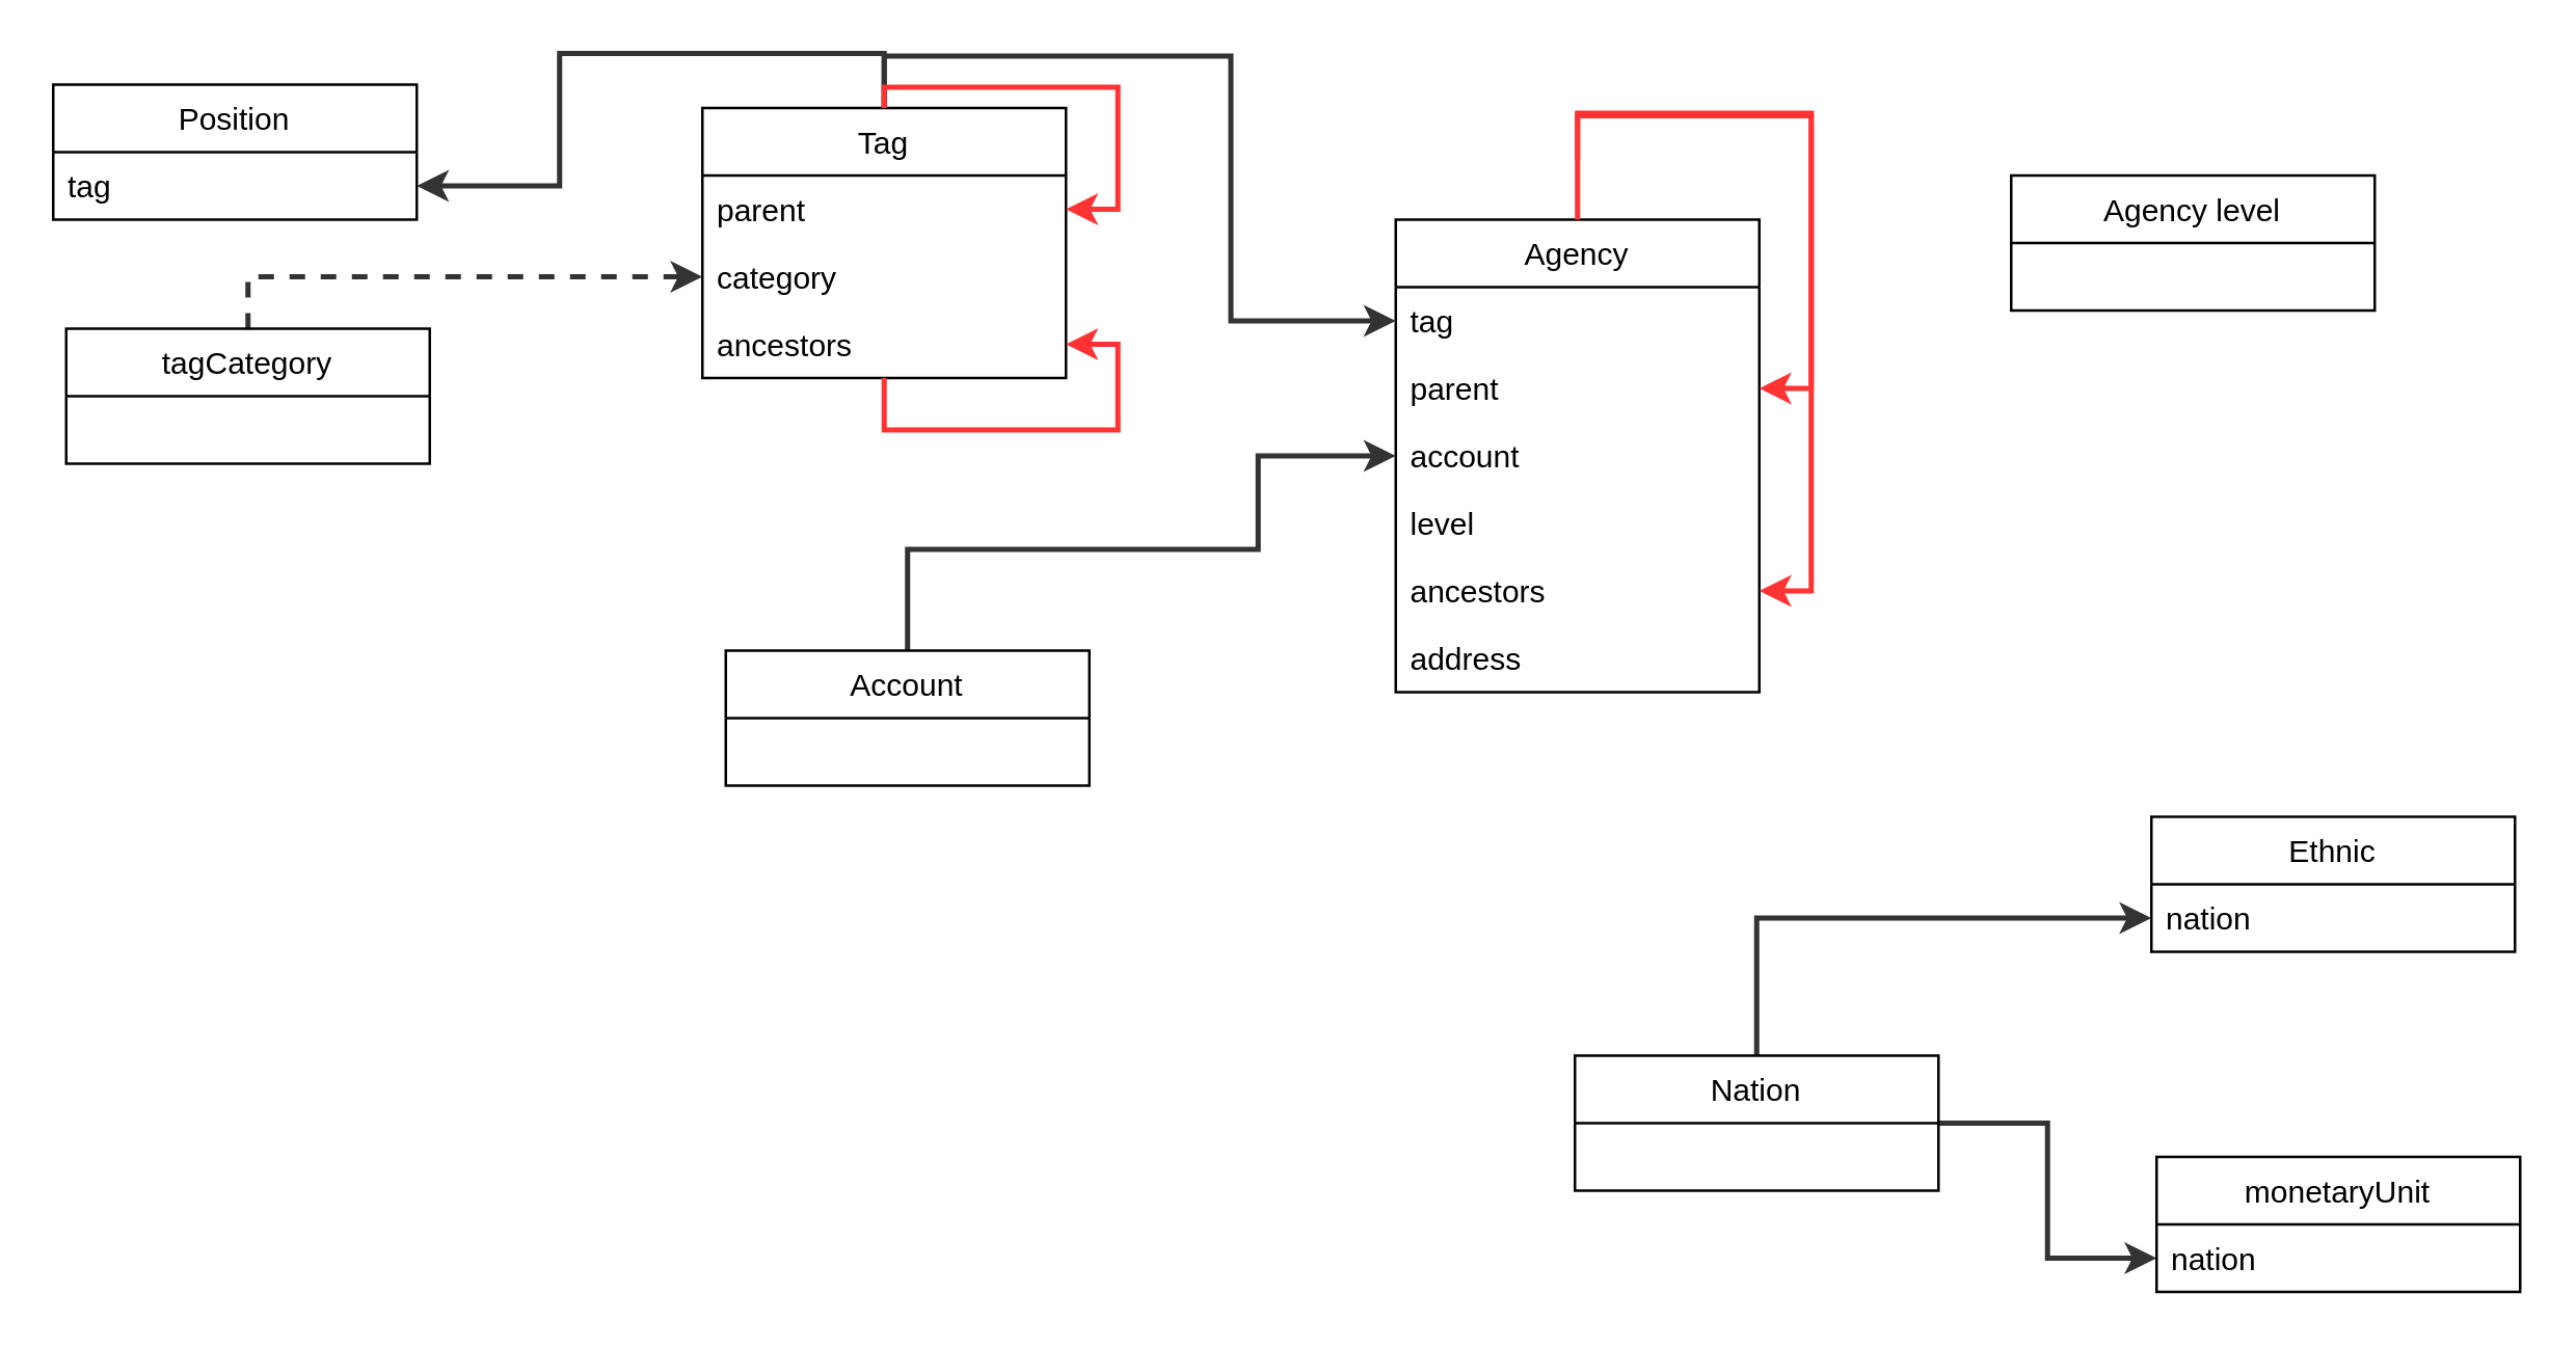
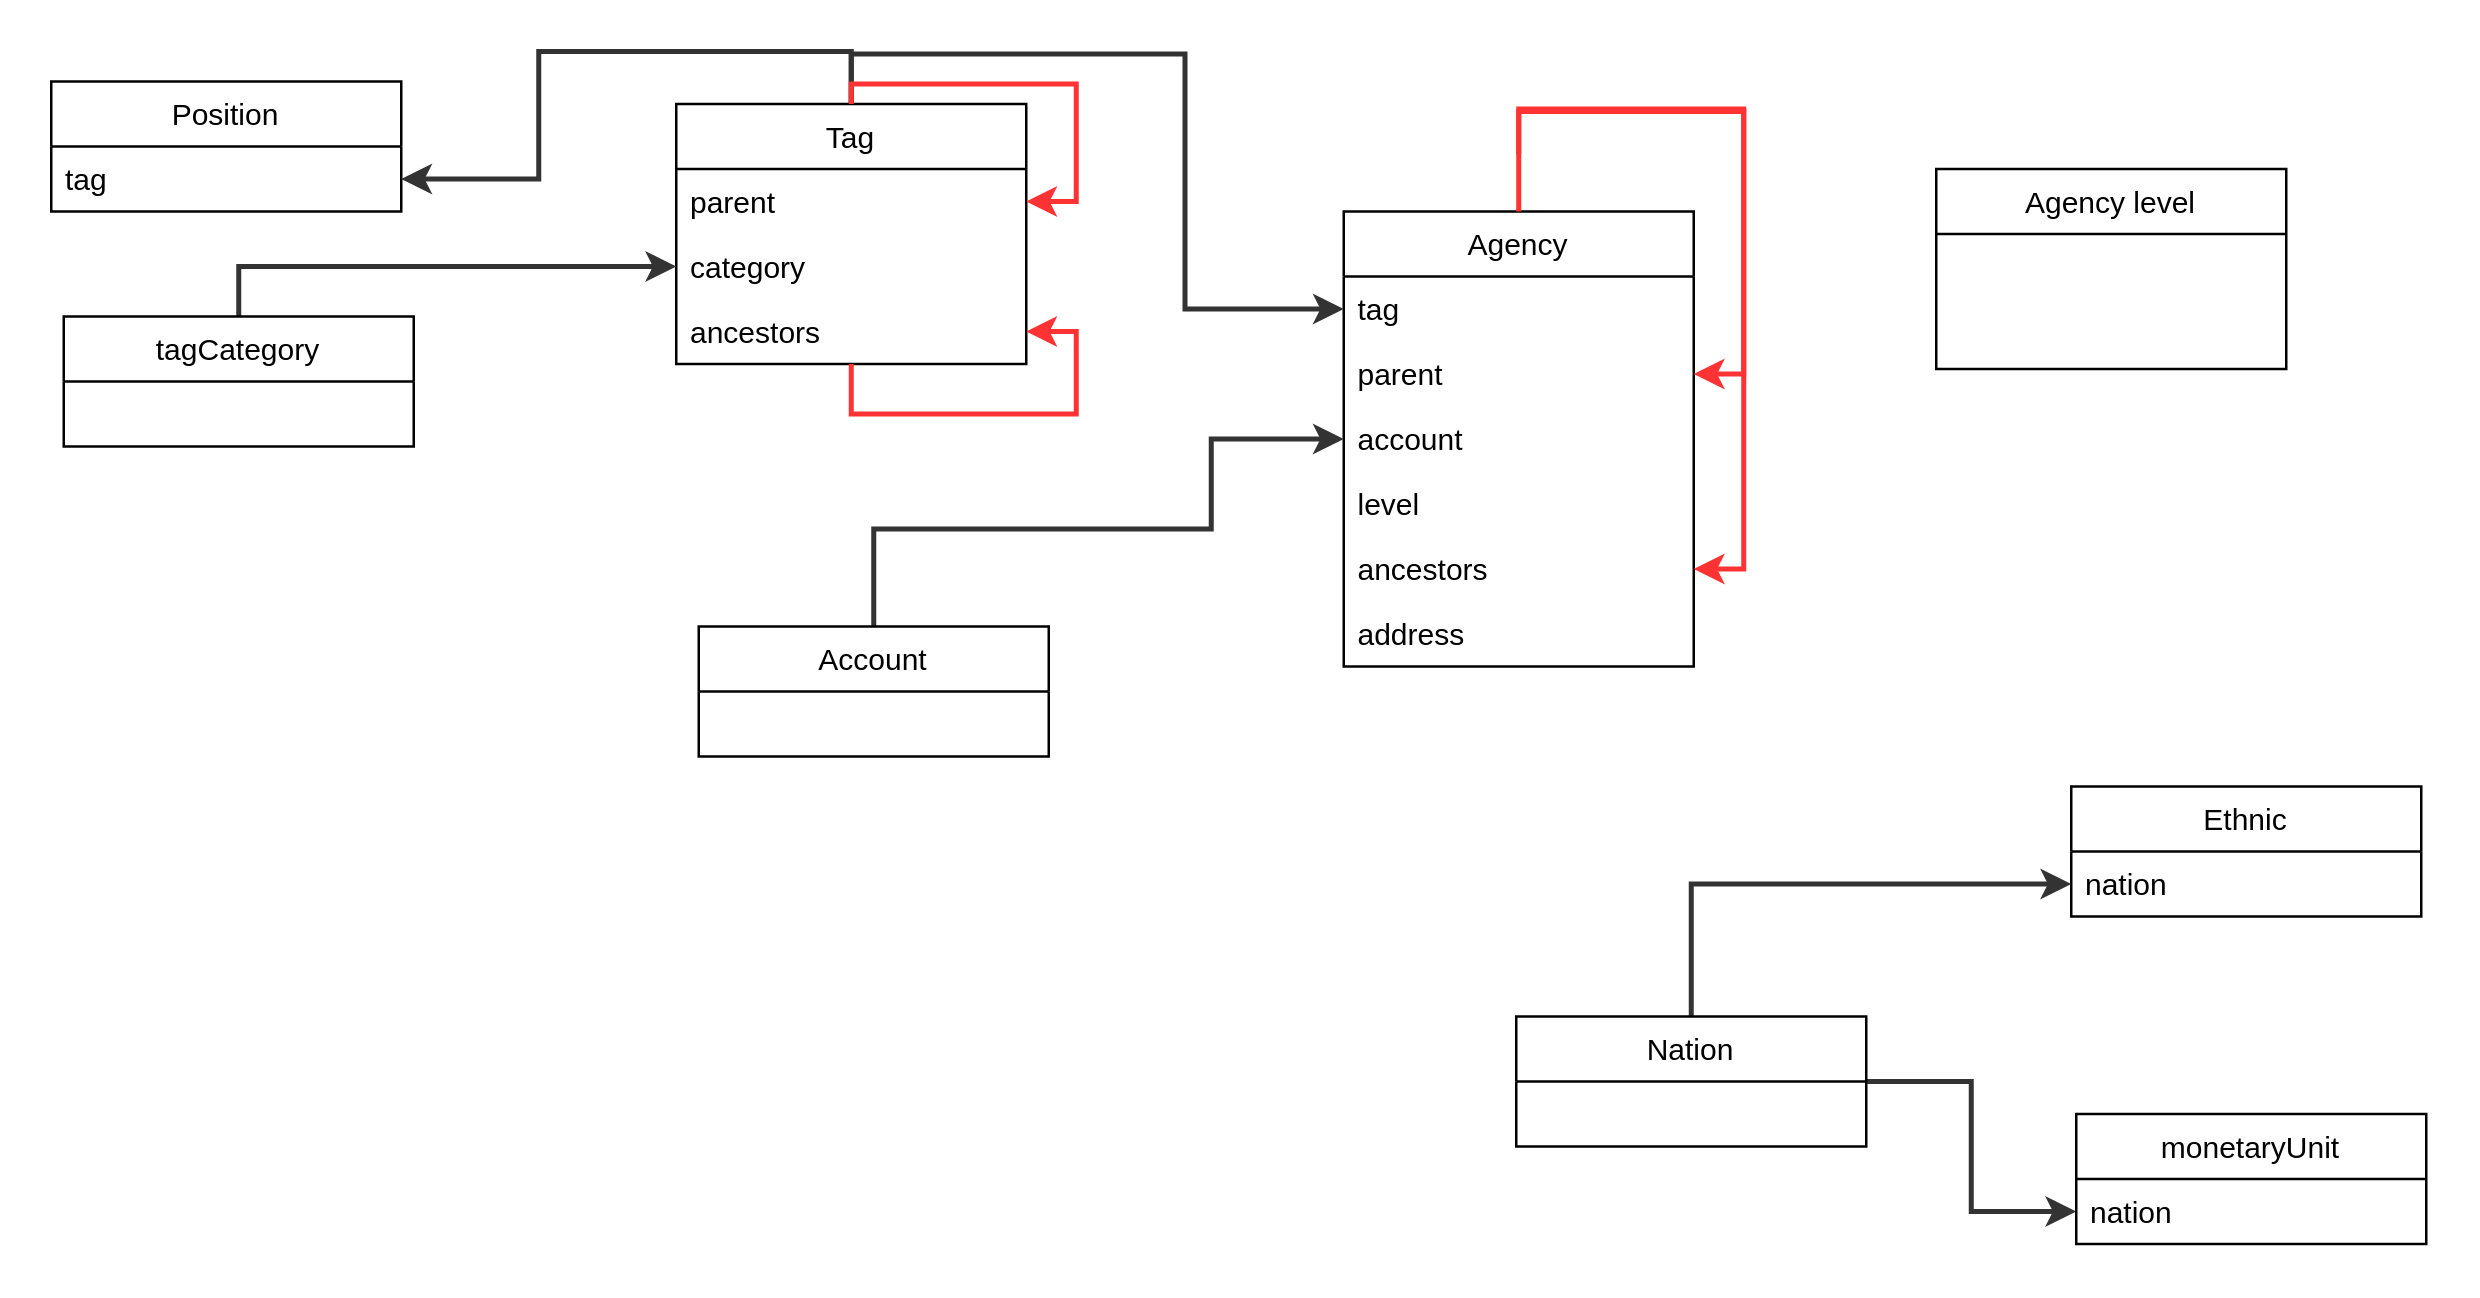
- <mxCell id="21" value="Agency level" style="swimlane;fontStyle=0;childLayout=stackLayout;horizontal=1;startSize=26;fillColor=none;horizontalStack=0;resizeParent=1;resizeParentMax=0;resizeLast=0;collapsible=1;marginBottom=0;" vertex="1" parent="1"><mxGeometry x="774" y="67" width="140" height="52" as="geometry" /></mxCell>
+ <mxCell id="21" value="Agency level" style="swimlane;fontStyle=0;childLayout=stackLayout;horizontal=1;startSize=26;fillColor=none;horizontalStack=0;resizeParent=1;resizeParentMax=0;resizeLast=0;collapsible=1;marginBottom=0;" vertex="1" parent="1"><mxGeometry x="774" y="67" width="140" height="80" as="geometry" /></mxCell>
- <mxCell id="31" style="edgeStyle=orthogonalEdgeStyle;rounded=0;orthogonalLoop=1;jettySize=auto;html=1;strokeColor=#333333;strokeWidth=2;dashed=1;" edge="1" parent="1" source="32" target="15"><mxGeometry relative="1" as="geometry" /></mxCell>
+ <mxCell id="31" style="edgeStyle=orthogonalEdgeStyle;rounded=0;orthogonalLoop=1;jettySize=auto;html=1;strokeColor=#333333;strokeWidth=2;" edge="1" parent="1" source="32" target="15"><mxGeometry relative="1" as="geometry" /></mxCell>
